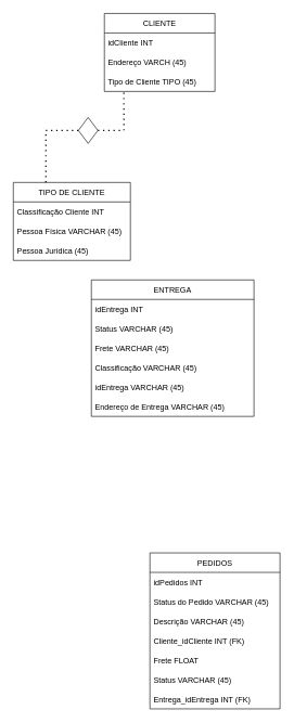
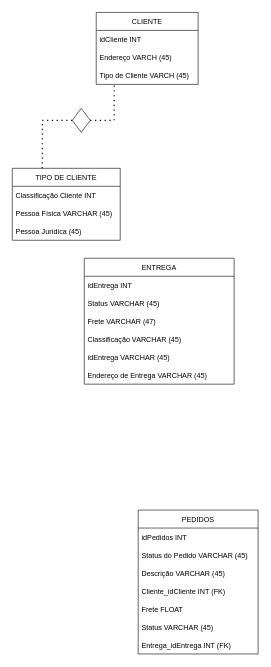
- <mxCell id="5" value="Tipo de Cliente TIPO (45)" style="text;strokeColor=none;fillColor=none;align=left;verticalAlign=middle;spacingLeft=4;spacingRight=4;overflow=hidden;points=[[0,0.5],[1,0.5]];portConstraint=eastwest;rotatable=0;" parent="2" vertex="1"><mxGeometry y="90" width="170" height="30" as="geometry" /></mxCell>
+ <mxCell id="5" value="Tipo de Cliente VARCH (45)" style="text;strokeColor=none;fillColor=none;align=left;verticalAlign=middle;spacingLeft=4;spacingRight=4;overflow=hidden;points=[[0,0.5],[1,0.5]];portConstraint=eastwest;rotatable=0;" parent="2" vertex="1"><mxGeometry y="90" width="170" height="30" as="geometry" /></mxCell>
- <mxCell id="16" value="Frete VARCHAR (45)" style="text;strokeColor=none;fillColor=none;align=left;verticalAlign=middle;spacingLeft=4;spacingRight=4;overflow=hidden;points=[[0,0.5],[1,0.5]];portConstraint=eastwest;rotatable=0;" parent="13" vertex="1"><mxGeometry y="90" width="250" height="30" as="geometry" /></mxCell>
+ <mxCell id="16" value="Frete VARCHAR (47)" style="text;strokeColor=none;fillColor=none;align=left;verticalAlign=middle;spacingLeft=4;spacingRight=4;overflow=hidden;points=[[0,0.5],[1,0.5]];portConstraint=eastwest;rotatable=0;" parent="13" vertex="1"><mxGeometry y="90" width="250" height="30" as="geometry" /></mxCell>
